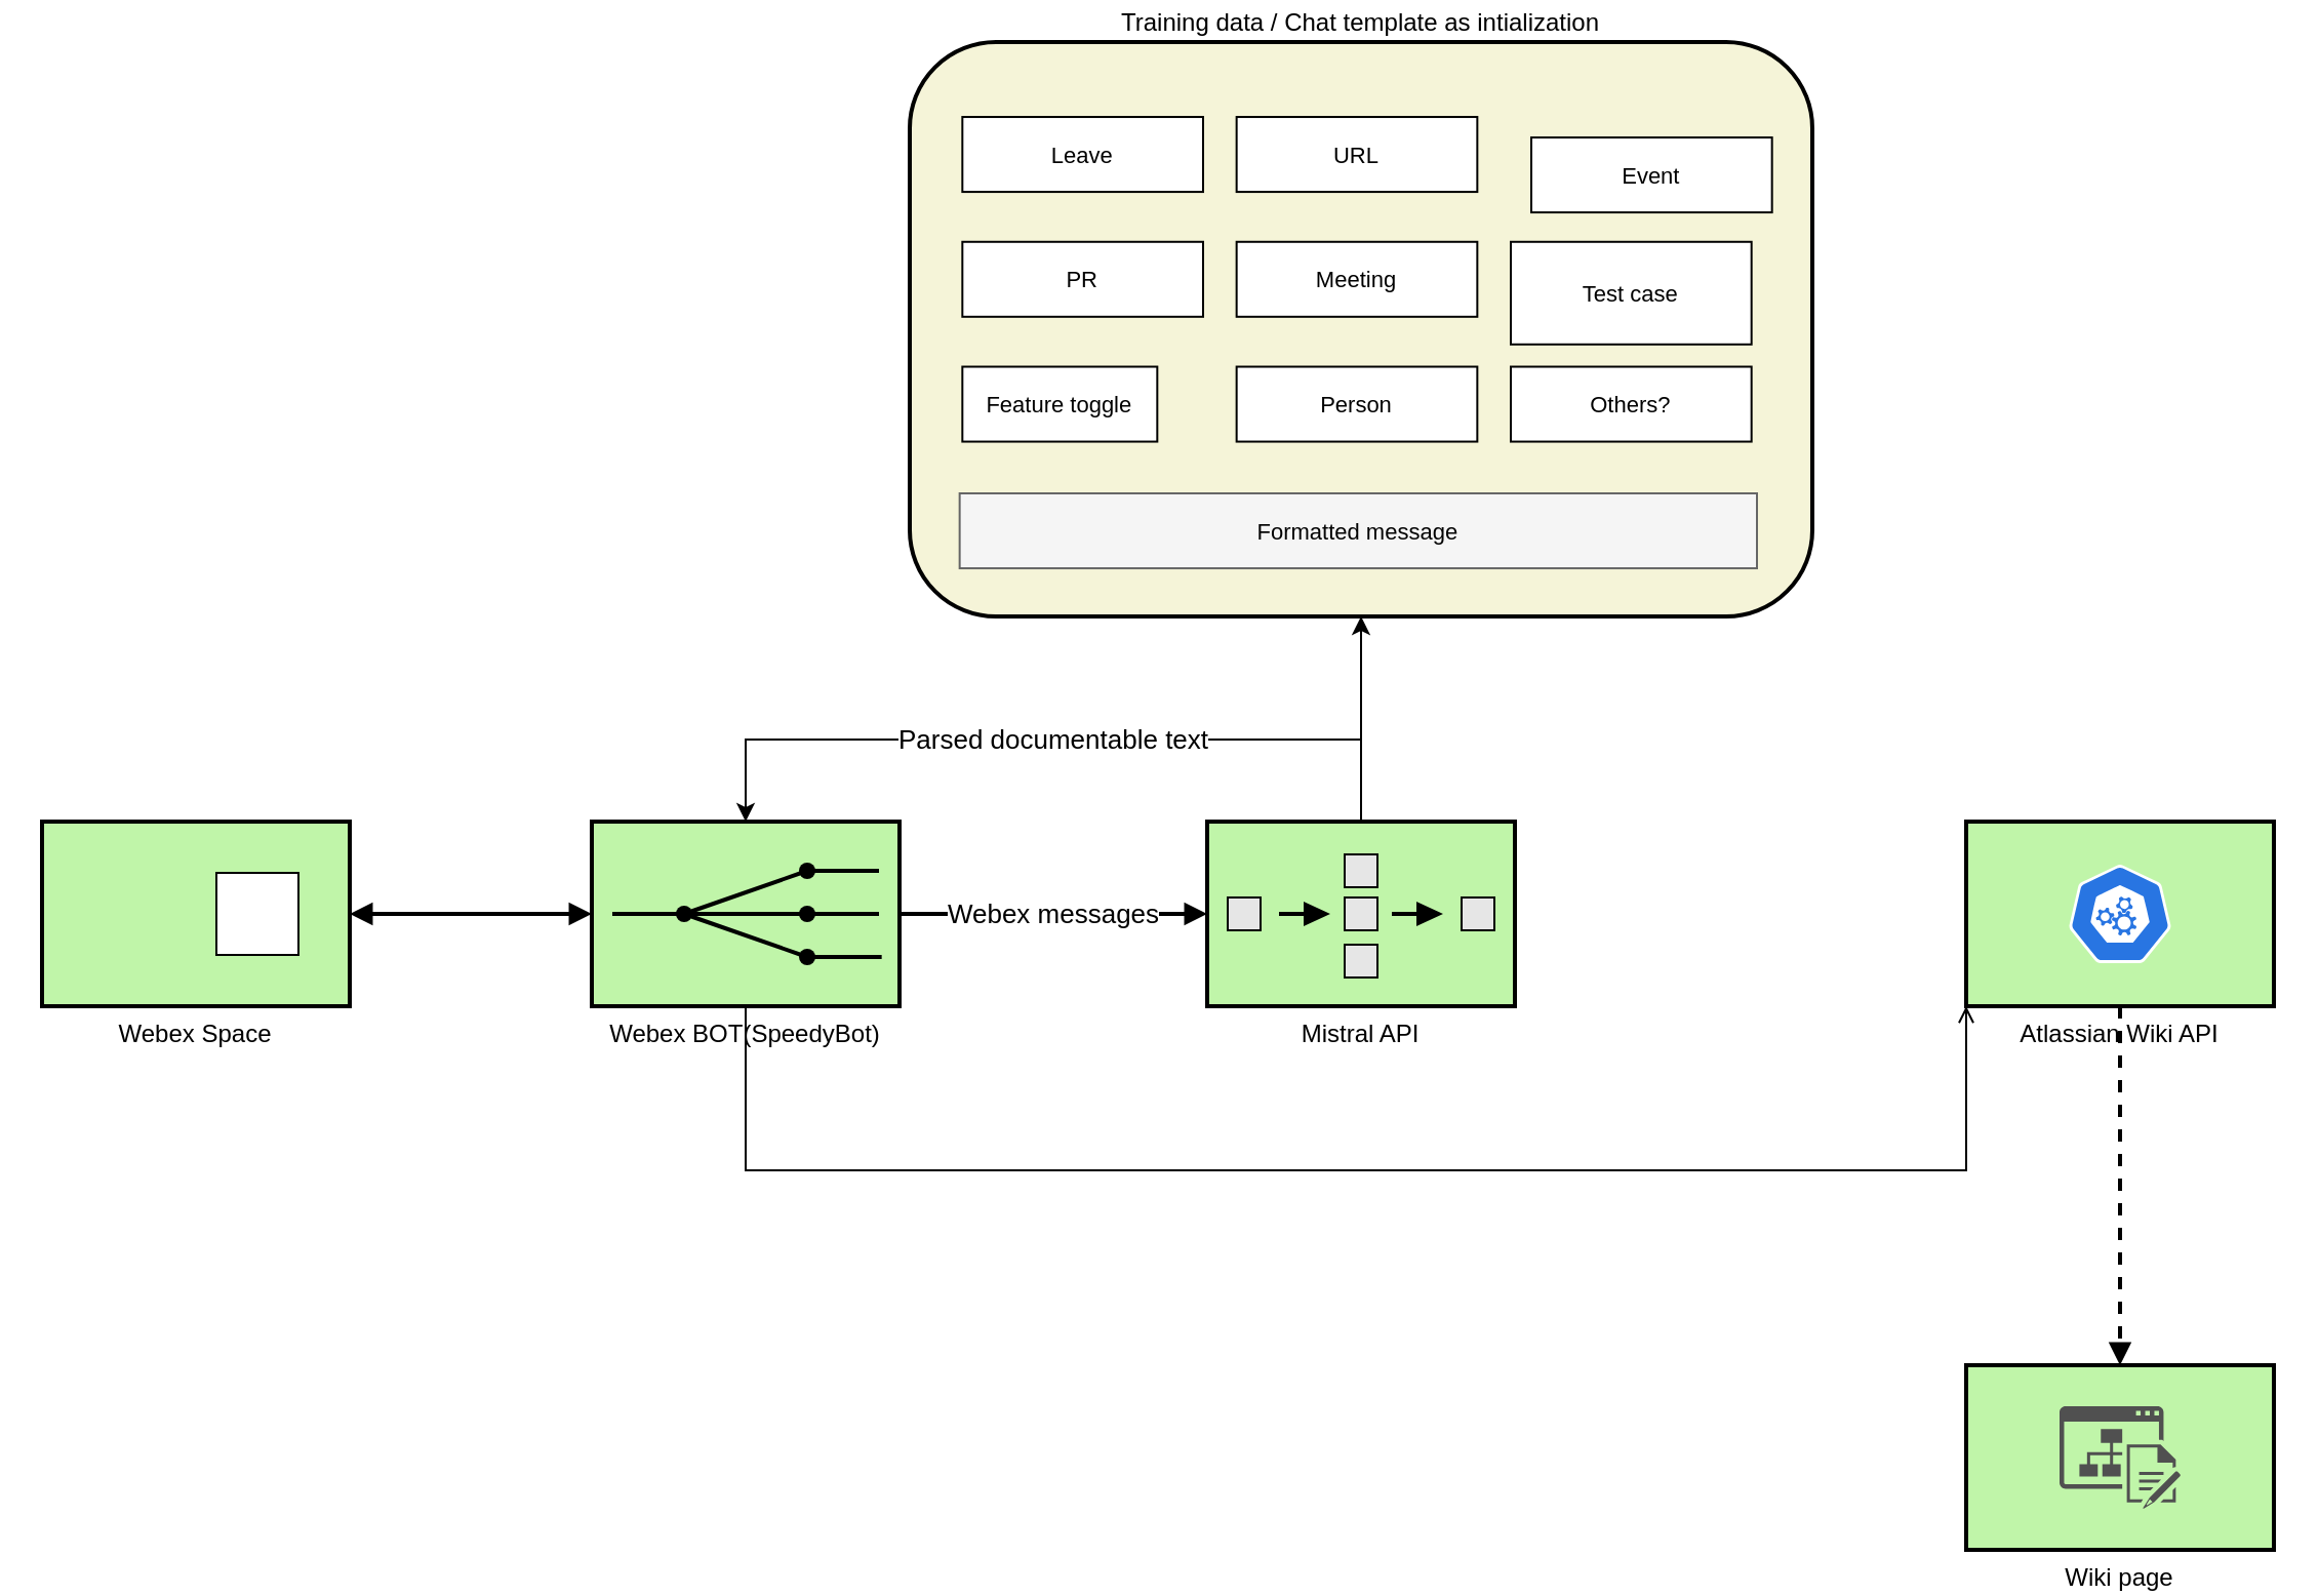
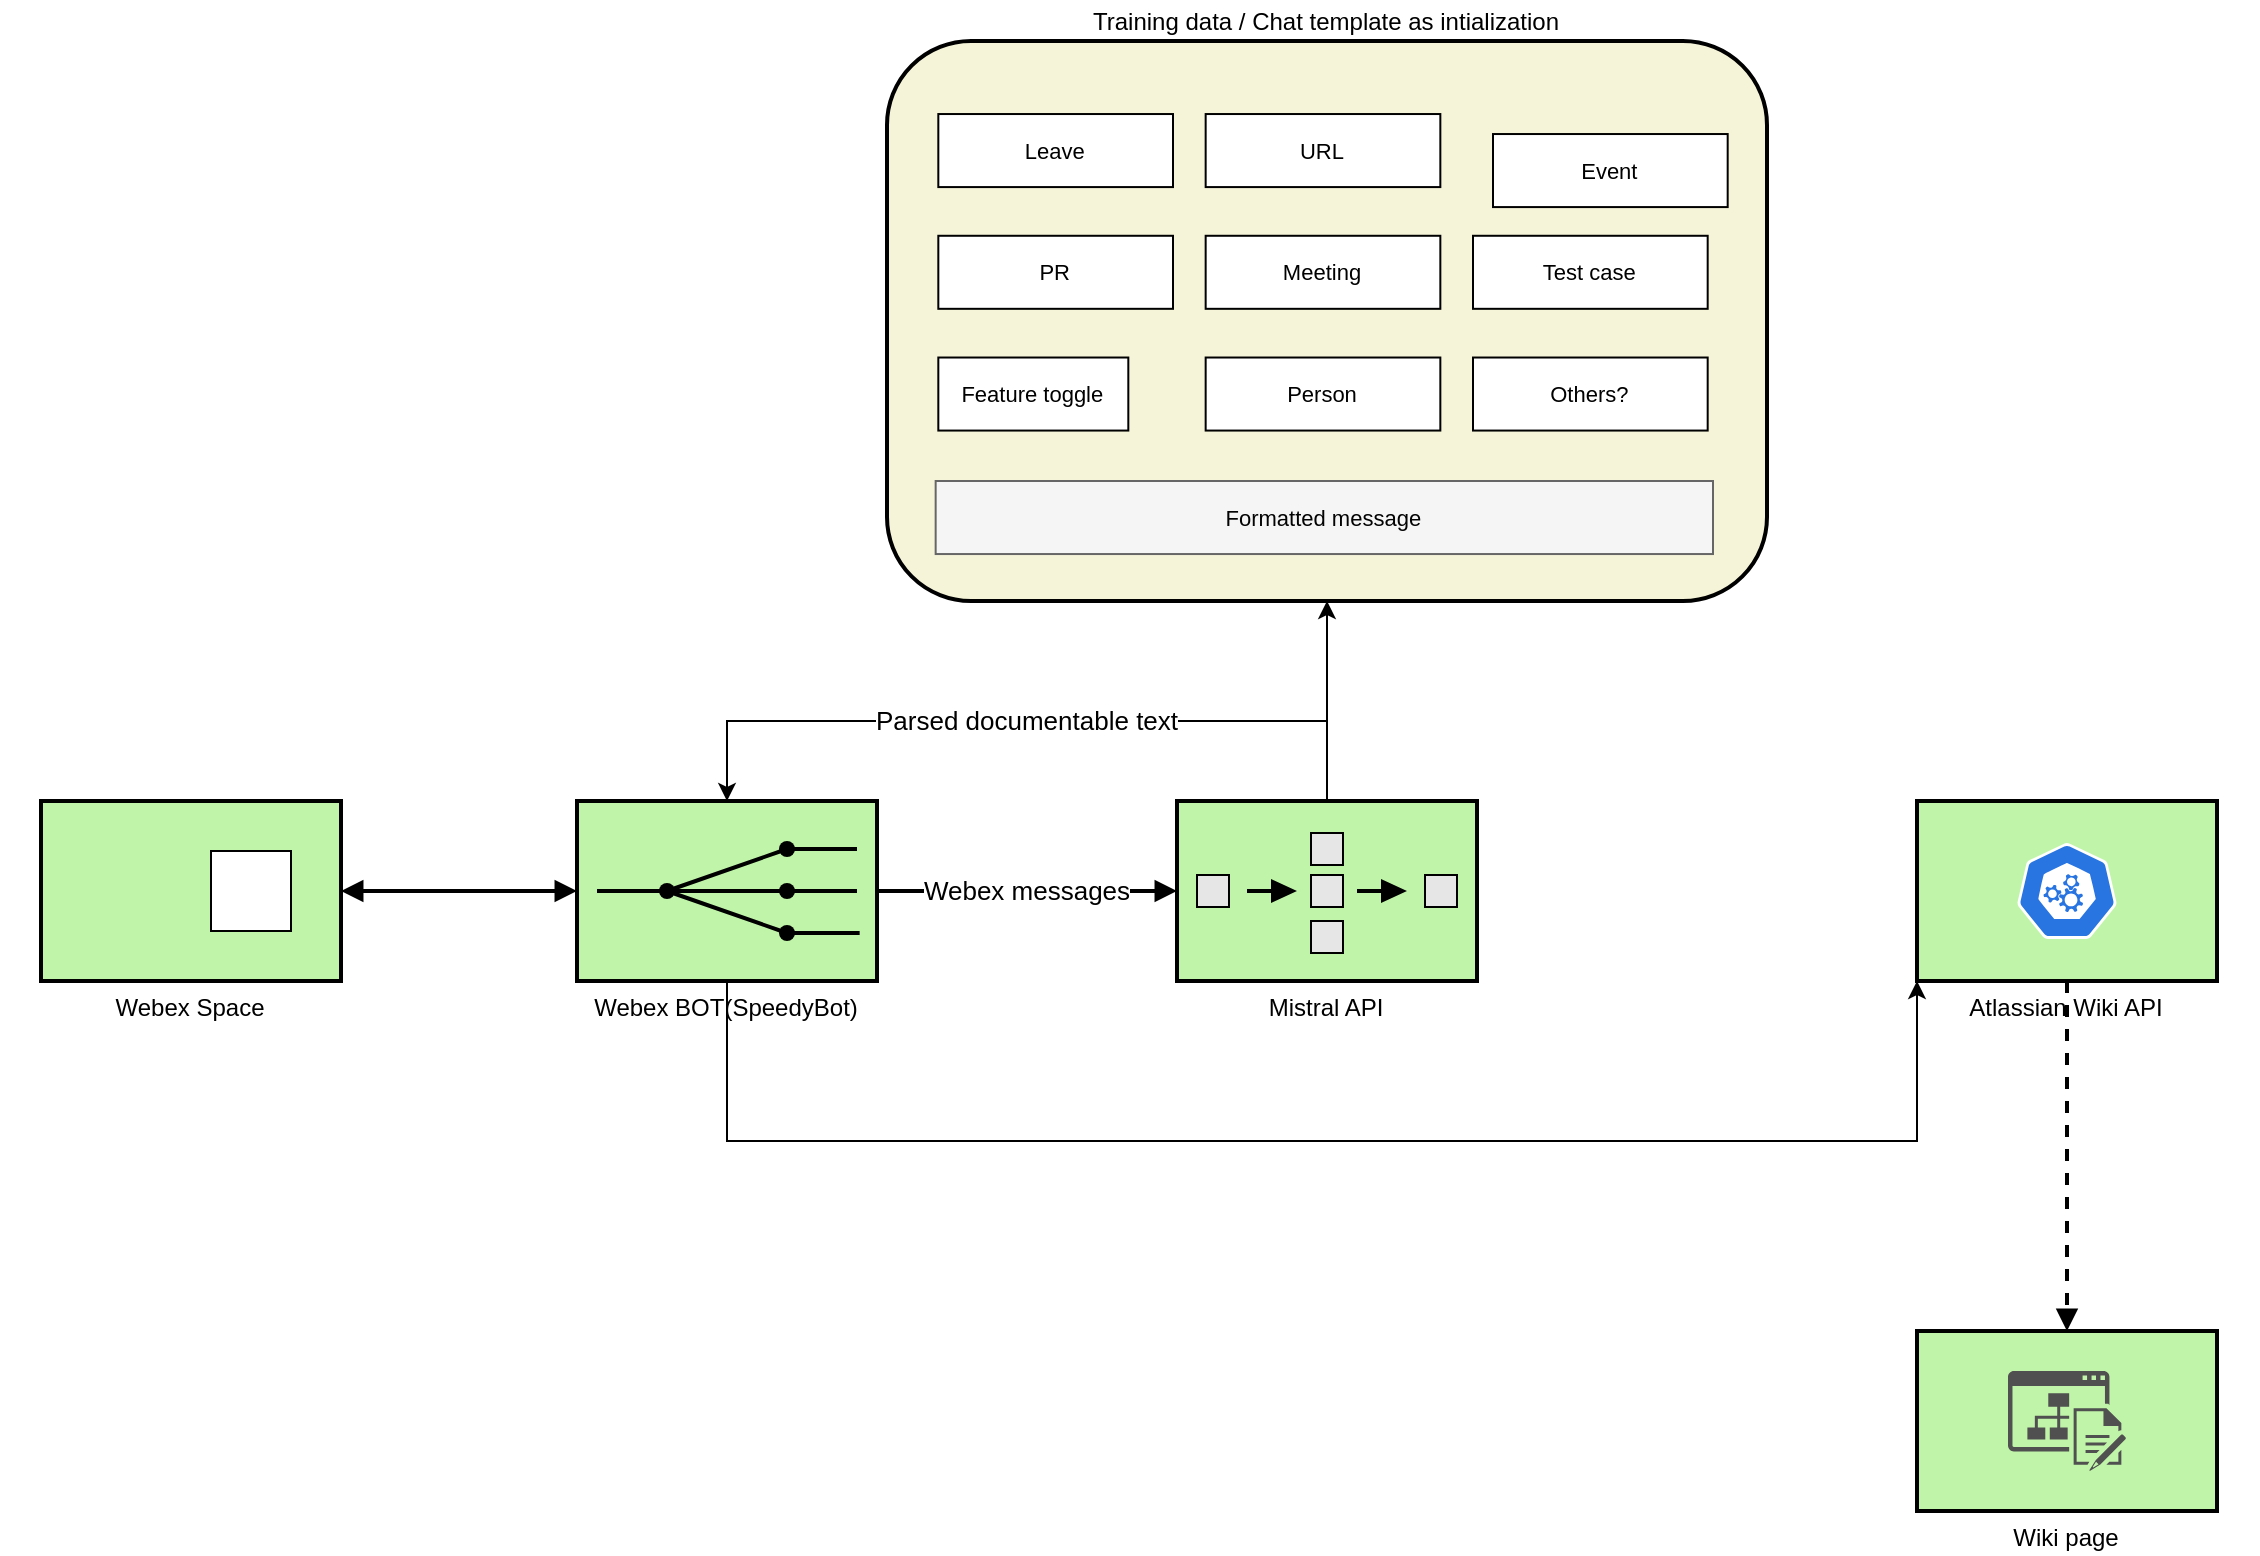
- <mxCell id="12" value="Test case" style="strokeWidth=1;dashed=0;align=center;fontSize=11;shape=rect;fillColor=#ffffff;strokeColor=#000000;" parent="8" vertex="1"><mxGeometry x="293.0" y="97.391" width="117.34" height="50" as="geometry" /></mxCell>
+ <mxCell id="12" value="Test case" style="strokeWidth=1;dashed=0;align=center;fontSize=11;shape=rect;fillColor=#ffffff;strokeColor=#000000;" parent="8" vertex="1"><mxGeometry x="293.0" y="97.391" width="117.34" height="36.522" as="geometry" /></mxCell>
- <mxCell id="3" style="edgeStyle=orthogonalEdgeStyle;rounded=0;orthogonalLoop=1;jettySize=auto;html=1;exitX=0.5;exitY=1;exitDx=0;exitDy=0;exitPerimeter=0;entryX=0;entryY=1;entryDx=0;entryDy=0;endArrow=open;" edge="1" parent="1" source="4" target="22"><mxGeometry relative="1" as="geometry"><mxPoint x="438" y="580" as="sourcePoint" /><mxPoint x="958" y="580" as="targetPoint" /><Array as="points"><mxPoint x="363" y="570" /><mxPoint x="958" y="570" /></Array></mxGeometry></mxCell>
+ <mxCell id="3" style="edgeStyle=orthogonalEdgeStyle;rounded=0;orthogonalLoop=1;jettySize=auto;html=1;exitX=0.5;exitY=1;exitDx=0;exitDy=0;exitPerimeter=0;entryX=0;entryY=1;entryDx=0;entryDy=0;" edge="1" parent="1" source="4" target="22"><mxGeometry relative="1" as="geometry"><mxPoint x="438" y="580" as="sourcePoint" /><mxPoint x="958" y="580" as="targetPoint" /><Array as="points"><mxPoint x="363" y="570" /><mxPoint x="958" y="570" /></Array></mxGeometry></mxCell>
